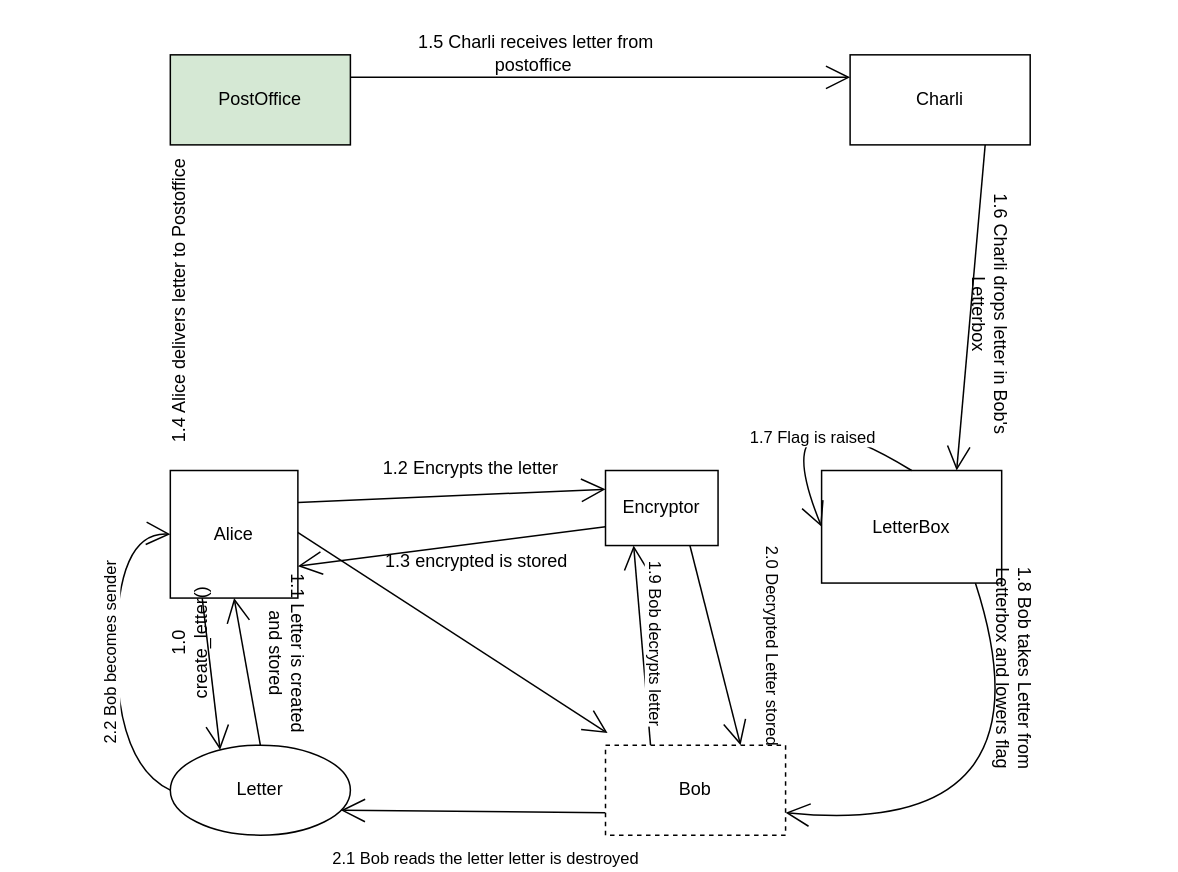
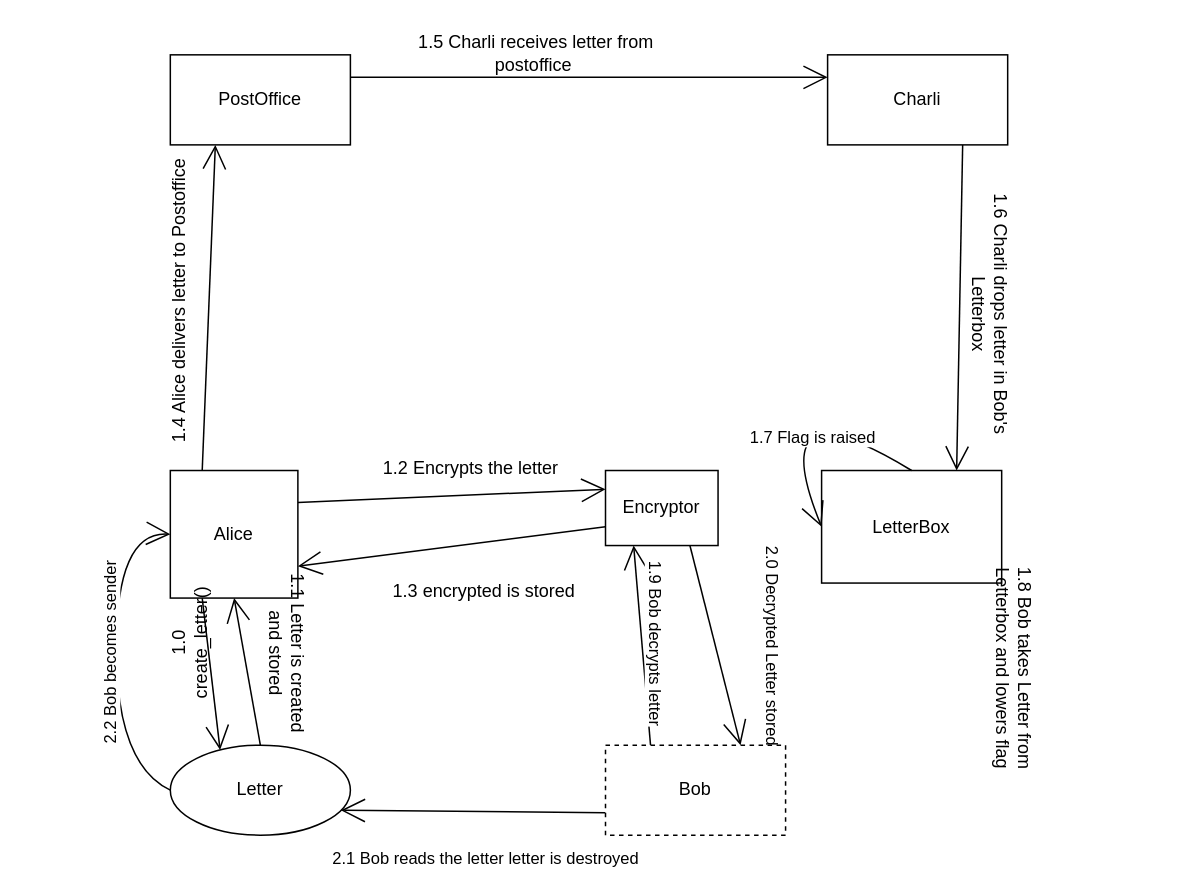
- <mxCell id="20" value="PostOffice" style="rounded=0;whiteSpace=wrap;html=1;hachureGap=4;fillColor=#d5e8d4;" vertex="1" parent="1"><mxGeometry x="113" y="36" width="120" height="60" as="geometry" /></mxCell>
+ <mxCell id="20" value="PostOffice" style="rounded=0;whiteSpace=wrap;html=1;hachureGap=4;" vertex="1" parent="1"><mxGeometry x="113" y="36" width="120" height="60" as="geometry" /></mxCell>
- <mxCell id="22" value="Charli" style="rounded=0;whiteSpace=wrap;html=1;hachureGap=4;" vertex="1" parent="1"><mxGeometry x="566" y="36" width="120" height="60" as="geometry" /></mxCell>
+ <mxCell id="22" value="Charli" style="rounded=0;whiteSpace=wrap;html=1;hachureGap=4;" vertex="1" parent="1"><mxGeometry x="551" y="36" width="120" height="60" as="geometry" /></mxCell>
- <mxCell id="28" value="1.3 encrypted is stored&amp;nbsp;" style="text;html=1;strokeColor=none;fillColor=none;align=center;verticalAlign=middle;whiteSpace=wrap;rounded=0;labelBackgroundColor=none;hachureGap=4;" vertex="1" parent="1"><mxGeometry x="246" y="359" width="146" height="30" as="geometry" /></mxCell>
+ <mxCell id="28" value="1.3 encrypted is stored&amp;nbsp;" style="text;html=1;strokeColor=none;fillColor=none;align=center;verticalAlign=middle;whiteSpace=wrap;rounded=0;labelBackgroundColor=none;hachureGap=4;" vertex="1" parent="1"><mxGeometry x="251" y="379" width="146" height="30" as="geometry" /></mxCell>
- <mxCell id="4" style="edgeStyle=none;curved=1;rounded=0;orthogonalLoop=1;jettySize=auto;html=1;exitX=0.25;exitY=0;exitDx=0;exitDy=0;endArrow=open;startSize=14;endSize=14;sourcePerimeterSpacing=8;targetPerimeterSpacing=8;" edge="1" parent="1" source="5" target="18"><mxGeometry relative="1" as="geometry" /></mxCell>
+ <mxCell id="4" style="edgeStyle=none;curved=1;rounded=0;orthogonalLoop=1;jettySize=auto;html=1;exitX=0.25;exitY=0;exitDx=0;exitDy=0;entryX=0.25;entryY=1;entryDx=0;entryDy=0;endArrow=open;startSize=14;endSize=14;sourcePerimeterSpacing=8;targetPerimeterSpacing=8;" edge="1" parent="1" source="5" target="20"><mxGeometry relative="1" as="geometry" /></mxCell>
- <mxCell id="23" style="edgeStyle=none;curved=1;rounded=0;orthogonalLoop=1;jettySize=auto;html=1;exitX=0.854;exitY=0.999;exitDx=0;exitDy=0;entryX=1;entryY=0.75;entryDx=0;entryDy=0;endArrow=open;startSize=14;endSize=14;sourcePerimeterSpacing=8;targetPerimeterSpacing=8;exitPerimeter=0;" edge="1" parent="1" source="24" target="18"><mxGeometry relative="1" as="geometry"><Array as="points"><mxPoint x="705" y="559" /></Array></mxGeometry></mxCell>
